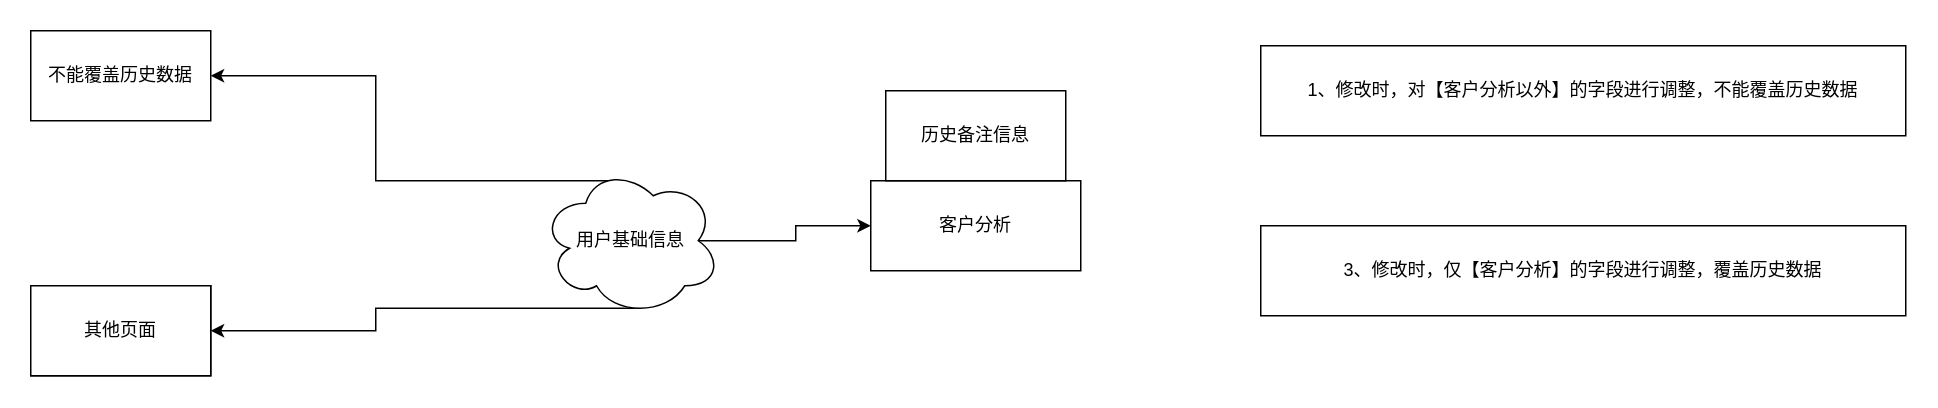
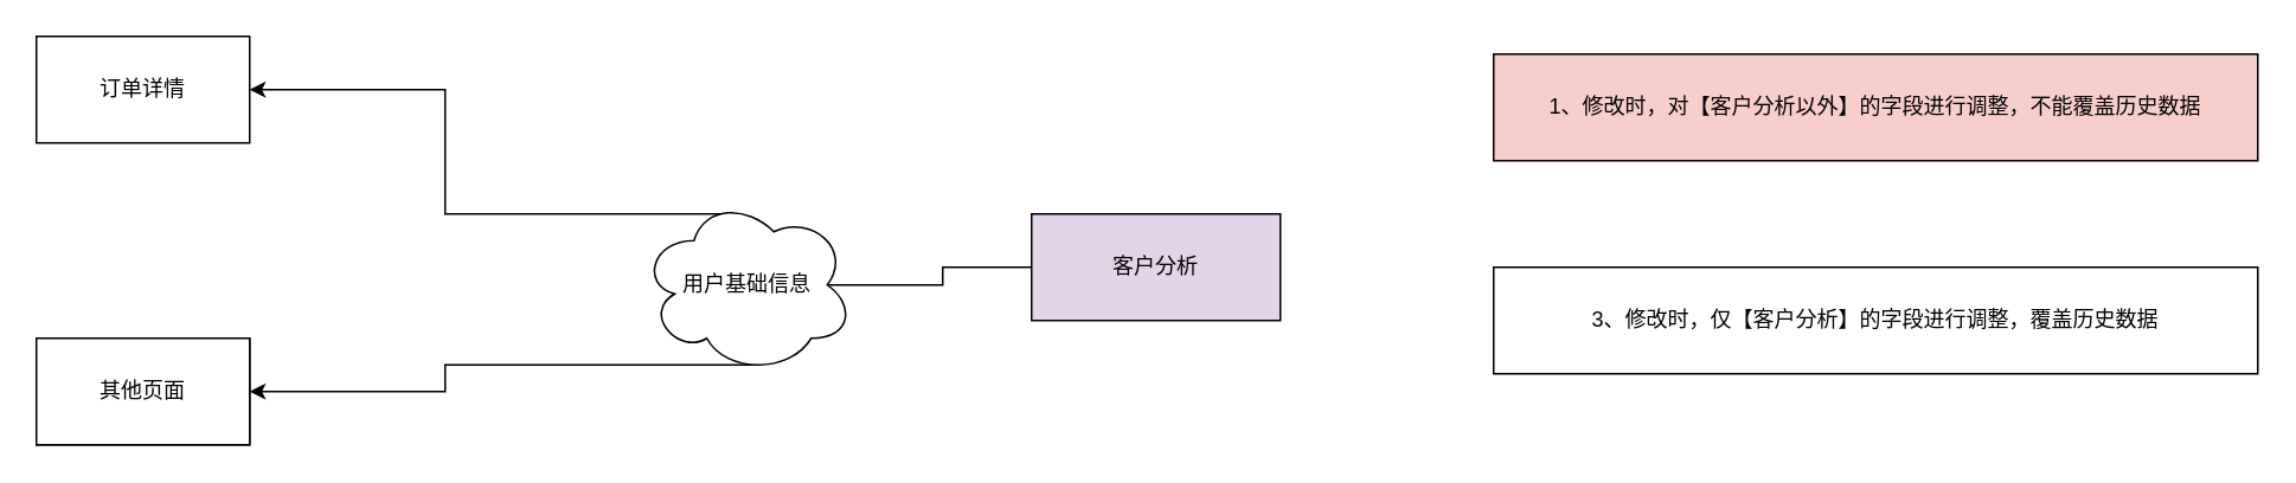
- <mxCell id="6" value="不能覆盖历史数据" style="rounded=0;whiteSpace=wrap;html=1;" vertex="1" parent="1"><mxGeometry x="20" y="20" width="120" height="60" as="geometry" /></mxCell>
+ <mxCell id="6" value="订单详情" style="rounded=0;whiteSpace=wrap;html=1;" vertex="1" parent="1"><mxGeometry x="20" y="20" width="120" height="60" as="geometry" /></mxCell>
- <mxCell id="11" value="1、修改时，对【客户分析以外】的字段进行调整，不能覆盖历史数据" style="rounded=0;whiteSpace=wrap;html=1;" vertex="1" parent="1"><mxGeometry x="840" y="30" width="430" height="60" as="geometry" /></mxCell>
+ <mxCell id="11" value="1、修改时，对【客户分析以外】的字段进行调整，不能覆盖历史数据" style="rounded=0;whiteSpace=wrap;html=1;fillColor=#f8cecc;" vertex="1" parent="1"><mxGeometry x="840" y="30" width="430" height="60" as="geometry" /></mxCell>
- <mxCell id="10" value="&lt;span&gt;历史备注信息&lt;/span&gt;" style="whiteSpace=wrap;html=1;rounded=0;" vertex="1" parent="1"><mxGeometry x="590" y="60" width="120" height="60" as="geometry" /></mxCell>
- <mxCell id="4" style="edgeStyle=orthogonalEdgeStyle;rounded=0;orthogonalLoop=1;jettySize=auto;html=1;exitX=0.875;exitY=0.5;exitDx=0;exitDy=0;exitPerimeter=0;entryX=0;entryY=0.5;entryDx=0;entryDy=0;" edge="1" parent="1" source="5" target="9"><mxGeometry relative="1" as="geometry" /></mxCell>
+ <mxCell id="4" style="edgeStyle=orthogonalEdgeStyle;rounded=0;orthogonalLoop=1;jettySize=auto;html=1;exitX=0.875;exitY=0.5;exitDx=0;exitDy=0;exitPerimeter=0;entryX=0;entryY=0.5;entryDx=0;entryDy=0;endArrow=none;" edge="1" parent="1" source="5" target="9"><mxGeometry relative="1" as="geometry" /></mxCell>
- <mxCell id="9" value="客户分析" style="rounded=0;whiteSpace=wrap;html=1;" vertex="1" parent="1"><mxGeometry x="580" y="120" width="140" height="60" as="geometry" /></mxCell>
+ <mxCell id="9" value="客户分析" style="rounded=0;whiteSpace=wrap;html=1;fillColor=#e1d5e7;" vertex="1" parent="1"><mxGeometry x="580" y="120" width="140" height="60" as="geometry" /></mxCell>
